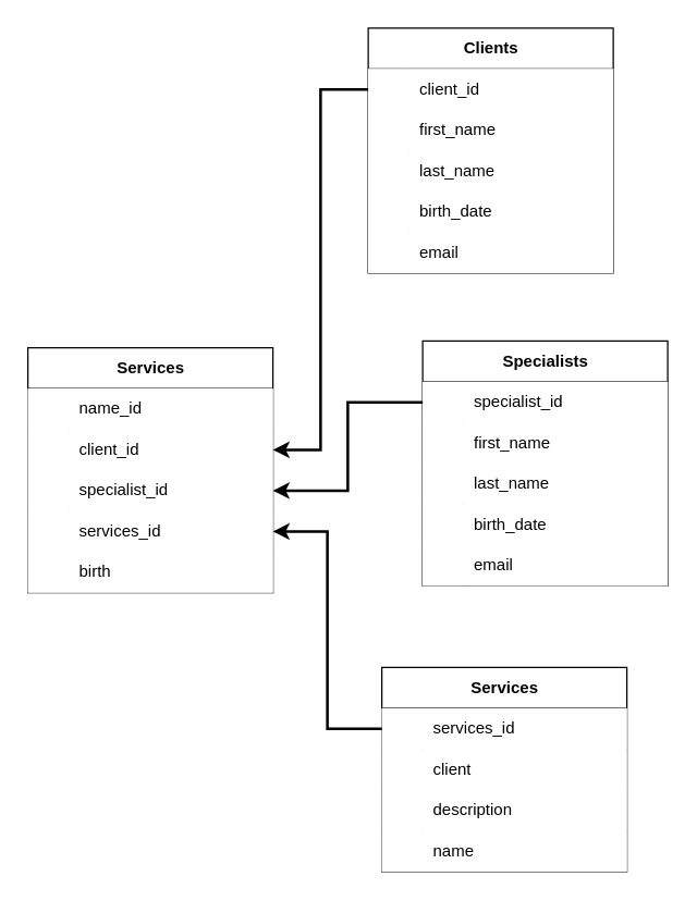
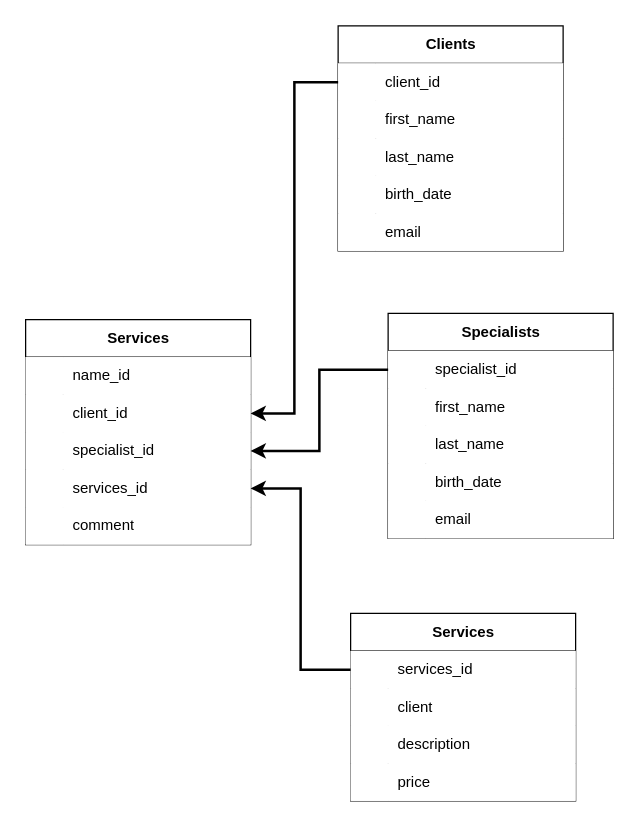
- <mxCell id="62" value="birth" style="shape=partialRectangle;connectable=0;top=0;left=0;bottom=0;right=0;align=left;spacingLeft=6;overflow=hidden;whiteSpace=wrap;html=1;labelBackgroundColor=none;" vertex="1" parent="60"><mxGeometry x="30" width="150" height="30" as="geometry"><mxRectangle width="150" height="30" as="alternateBounds" /></mxGeometry></mxCell>
+ <mxCell id="62" value="comment" style="shape=partialRectangle;connectable=0;top=0;left=0;bottom=0;right=0;align=left;spacingLeft=6;overflow=hidden;whiteSpace=wrap;html=1;labelBackgroundColor=none;" vertex="1" parent="60"><mxGeometry x="30" width="150" height="30" as="geometry"><mxRectangle width="150" height="30" as="alternateBounds" /></mxGeometry></mxCell>
- <mxCell id="46" value="name" style="shape=partialRectangle;connectable=0;top=0;left=0;bottom=0;right=0;align=left;spacingLeft=6;overflow=hidden;whiteSpace=wrap;html=1;labelBackgroundColor=none;" vertex="1" parent="44"><mxGeometry x="30" width="150" height="30" as="geometry"><mxRectangle width="150" height="30" as="alternateBounds" /></mxGeometry></mxCell>
+ <mxCell id="46" value="price" style="shape=partialRectangle;connectable=0;top=0;left=0;bottom=0;right=0;align=left;spacingLeft=6;overflow=hidden;whiteSpace=wrap;html=1;labelBackgroundColor=none;" vertex="1" parent="44"><mxGeometry x="30" width="150" height="30" as="geometry"><mxRectangle width="150" height="30" as="alternateBounds" /></mxGeometry></mxCell>
